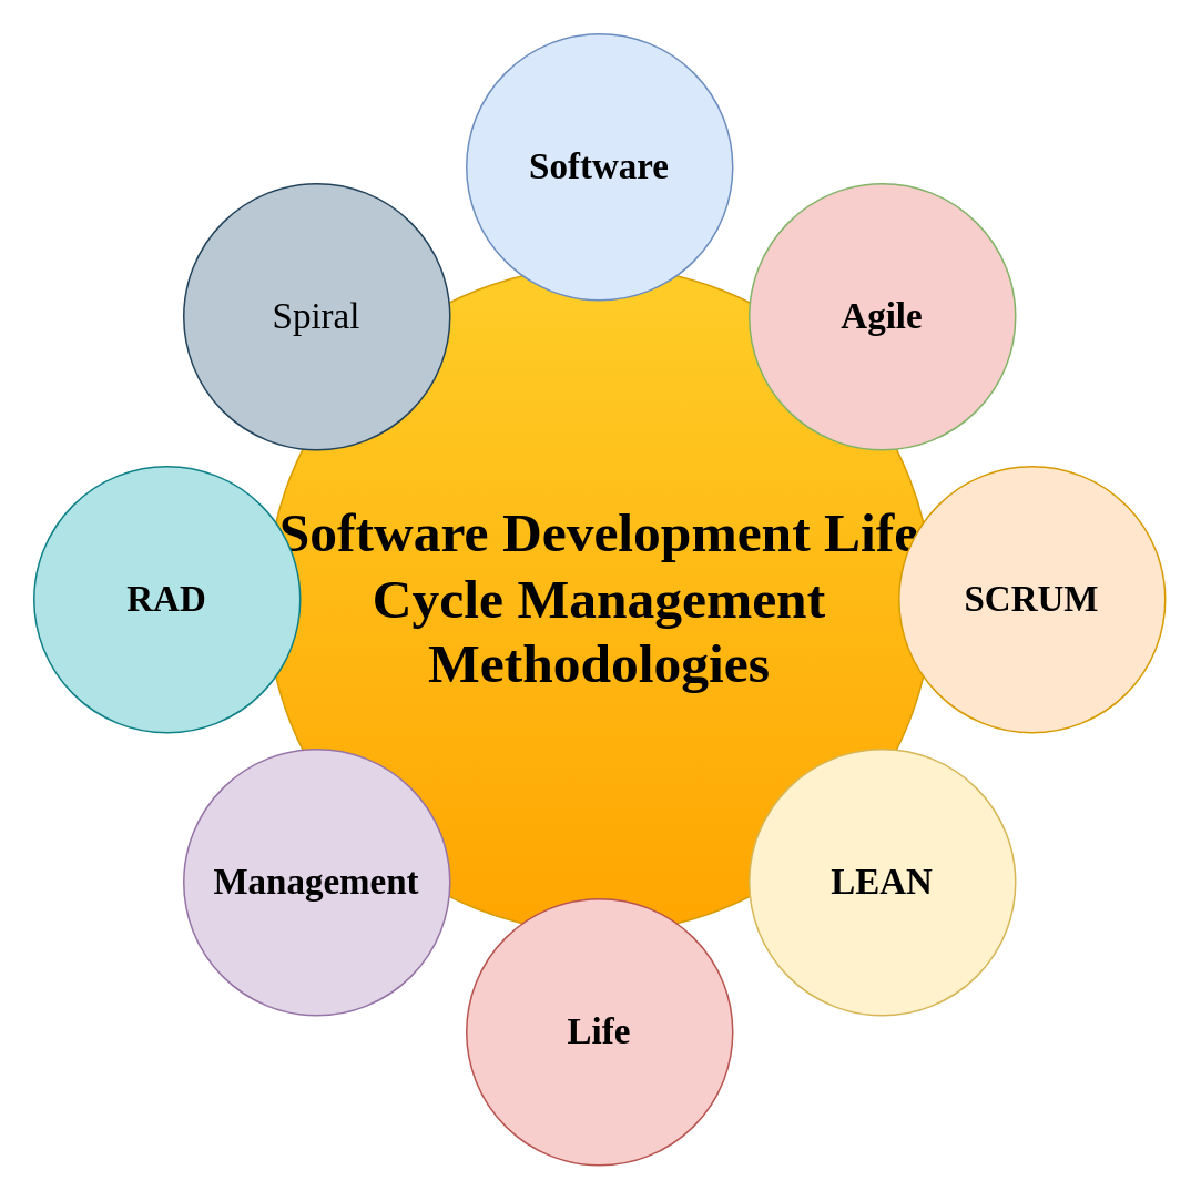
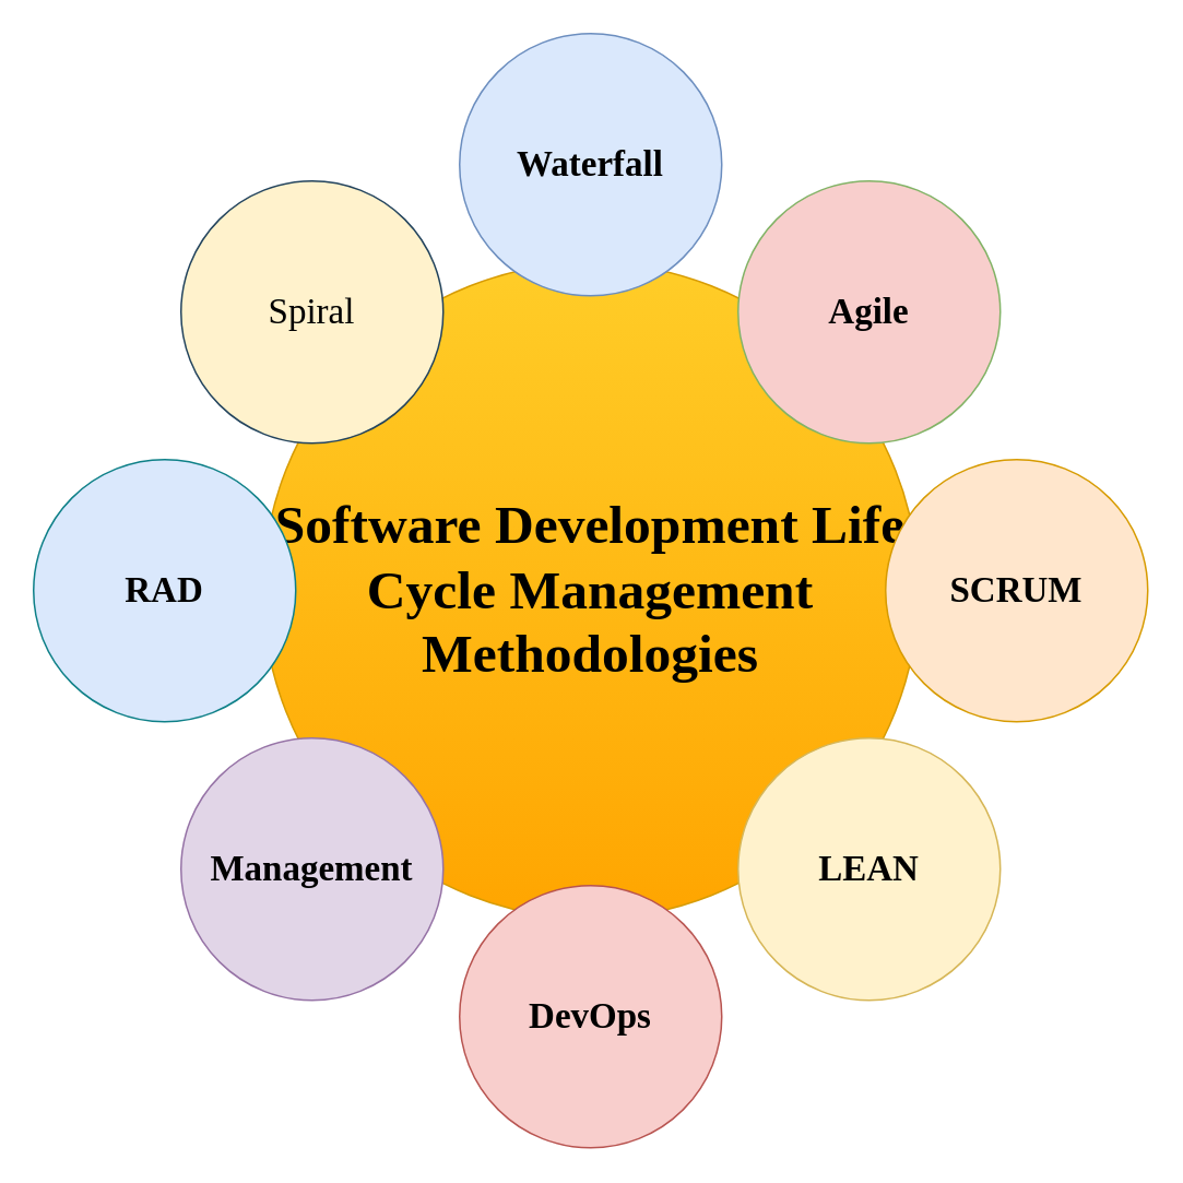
- <mxCell id="3" value="&lt;b&gt;Software&lt;/b&gt;" style="ellipse;whiteSpace=wrap;html=1;rounded=0;shadow=0;dashed=0;comic=0;fontFamily=Verdana;fontSize=22;fillColor=#dae8fc;strokeColor=#6c8ebf;" parent="1" vertex="1"><mxGeometry x="280" y="20" width="160" height="160" as="geometry" /></mxCell>
+ <mxCell id="3" value="&lt;b&gt;Waterfall&lt;/b&gt;" style="ellipse;whiteSpace=wrap;html=1;rounded=0;shadow=0;dashed=0;comic=0;fontFamily=Verdana;fontSize=22;fillColor=#dae8fc;strokeColor=#6c8ebf;" parent="1" vertex="1"><mxGeometry x="280" y="20" width="160" height="160" as="geometry" /></mxCell>
- <mxCell id="7" value="Spiral" style="ellipse;whiteSpace=wrap;html=1;rounded=0;shadow=0;dashed=0;comic=0;fontFamily=Verdana;fontSize=22;fillColor=#bac8d3;strokeColor=#23445d;" parent="1" vertex="1"><mxGeometry x="110" y="110" width="160" height="160" as="geometry" /></mxCell>
+ <mxCell id="7" value="Spiral" style="ellipse;whiteSpace=wrap;html=1;rounded=0;shadow=0;dashed=0;comic=0;fontFamily=Verdana;fontSize=22;fillColor=#fff2cc;strokeColor=#23445d;" parent="1" vertex="1"><mxGeometry x="110" y="110" width="160" height="160" as="geometry" /></mxCell>
- <mxCell id="6" value="&lt;b&gt;RAD&lt;/b&gt;" style="ellipse;whiteSpace=wrap;html=1;rounded=0;shadow=0;dashed=0;comic=0;fontFamily=Verdana;fontSize=22;fillColor=#b0e3e6;strokeColor=#0e8088;" parent="1" vertex="1"><mxGeometry x="20" y="280" width="160" height="160" as="geometry" /></mxCell>
+ <mxCell id="6" value="&lt;b&gt;RAD&lt;/b&gt;" style="ellipse;whiteSpace=wrap;html=1;rounded=0;shadow=0;dashed=0;comic=0;fontFamily=Verdana;fontSize=22;fillColor=#dae8fc;strokeColor=#0e8088;" parent="1" vertex="1"><mxGeometry x="20" y="280" width="160" height="160" as="geometry" /></mxCell>
- <mxCell id="4" value="&lt;b&gt;Life&lt;/b&gt;" style="ellipse;whiteSpace=wrap;html=1;rounded=0;shadow=0;dashed=0;comic=0;fontFamily=Verdana;fontSize=22;fillColor=#f8cecc;strokeColor=#b85450;" parent="1" vertex="1"><mxGeometry x="280" y="540" width="160" height="160" as="geometry" /></mxCell>
+ <mxCell id="4" value="&lt;b&gt;DevOps&lt;/b&gt;" style="ellipse;whiteSpace=wrap;html=1;rounded=0;shadow=0;dashed=0;comic=0;fontFamily=Verdana;fontSize=22;fillColor=#f8cecc;strokeColor=#b85450;" parent="1" vertex="1"><mxGeometry x="280" y="540" width="160" height="160" as="geometry" /></mxCell>
